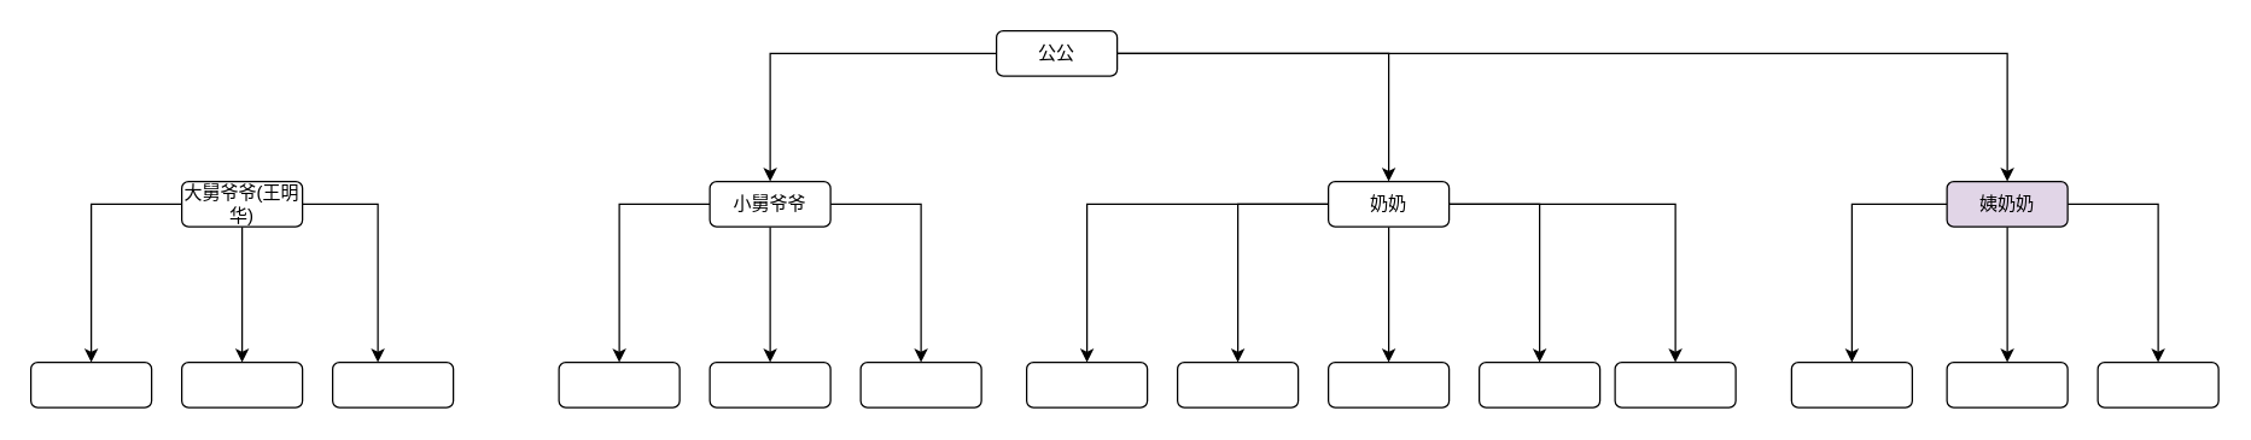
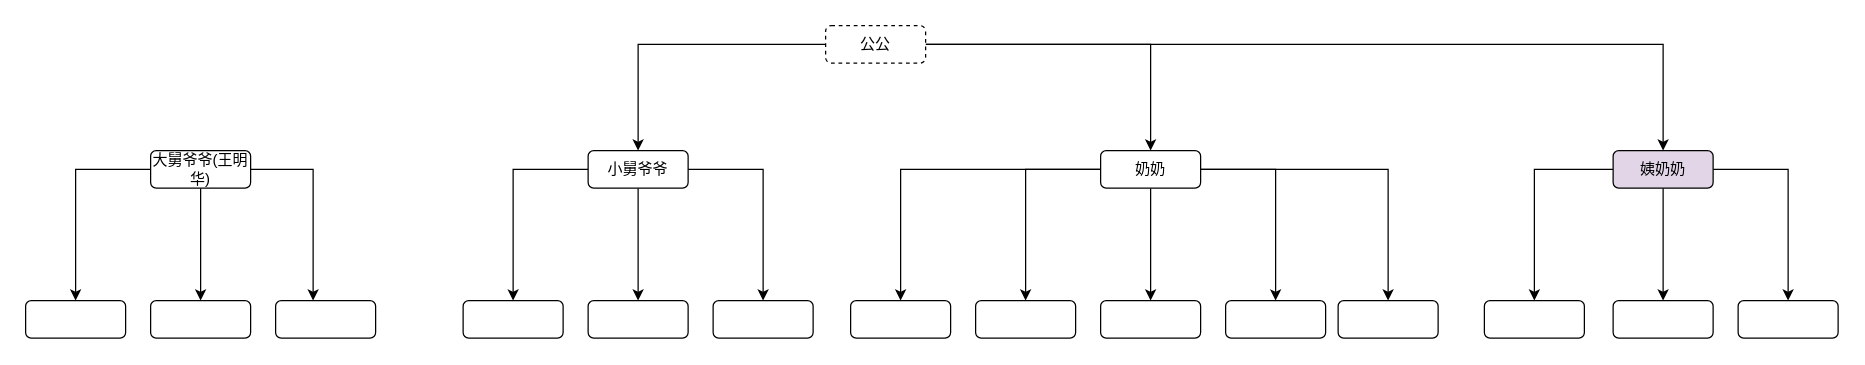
- <mxCell id="5" value="公公" style="rounded=1;whiteSpace=wrap;html=1;" parent="1" vertex="1"><mxGeometry x="660" y="20" width="80" height="30" as="geometry" /></mxCell>
+ <mxCell id="5" value="公公" style="rounded=1;whiteSpace=wrap;html=1;dashed=1;" parent="1" vertex="1"><mxGeometry x="660" y="20" width="80" height="30" as="geometry" /></mxCell>
